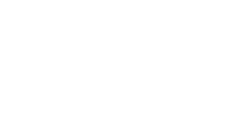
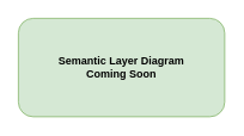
+ <mxCell id="2" value="Semantic Layer Diagram&#10;Coming Soon" style="rounded=1;whiteSpace=wrap;html=1;fillColor=#d5e8d4;strokeColor=#82b366;fontStyle=1;" parent="1" vertex="1"><mxGeometry x="20" y="20" width="230" height="110" as="geometry" /></mxCell>
